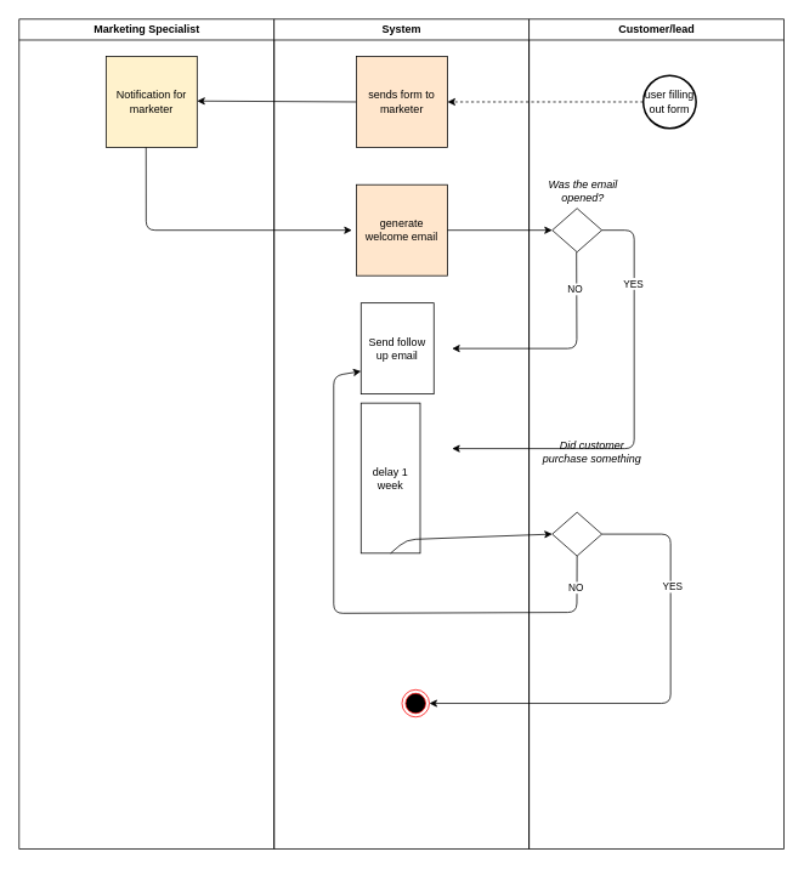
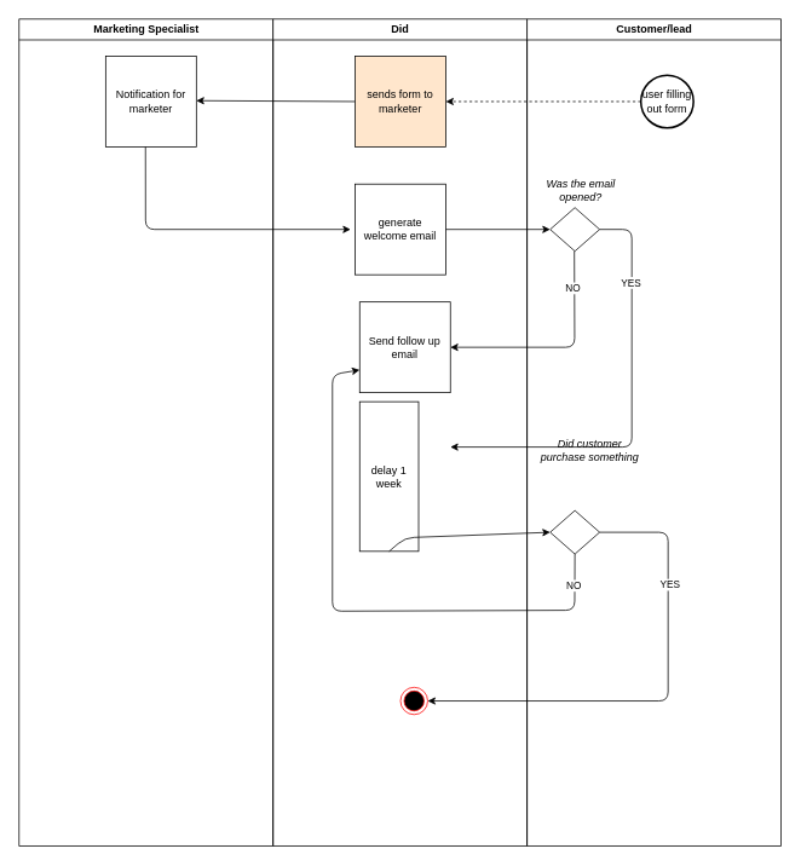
- <mxCell id="6" value="System" style="swimlane;whiteSpace=wrap" parent="1" vertex="1"><mxGeometry x="300.5" y="20" width="280" height="912" as="geometry" /></mxCell>
+ <mxCell id="6" value="Did" style="swimlane;whiteSpace=wrap" parent="1" vertex="1"><mxGeometry x="300.5" y="20" width="280" height="912" as="geometry" /></mxCell>
- <mxCell id="4" value="Notification for marketer" style="whiteSpace=wrap;html=1;aspect=fixed;fillColor=#fff2cc;" parent="2" vertex="1"><mxGeometry x="95.5" y="41" width="100" height="100" as="geometry" /></mxCell>
+ <mxCell id="4" value="Notification for marketer" style="whiteSpace=wrap;html=1;aspect=fixed;" parent="2" vertex="1"><mxGeometry x="95.5" y="41" width="100" height="100" as="geometry" /></mxCell>
- <mxCell id="8" value="generate welcome email" style="whiteSpace=wrap;html=1;aspect=fixed;fillColor=#ffe6cc;" parent="6" vertex="1"><mxGeometry x="90.5" y="182" width="100" height="100" as="geometry" /></mxCell>
+ <mxCell id="8" value="generate welcome email" style="whiteSpace=wrap;html=1;aspect=fixed;" parent="6" vertex="1"><mxGeometry x="90.5" y="182" width="100" height="100" as="geometry" /></mxCell>
- <mxCell id="9" value="Send follow up email" style="whiteSpace=wrap;html=1;aspect=fixed;" parent="6" vertex="1"><mxGeometry x="95.5" y="312" width="80" height="100" as="geometry" /></mxCell>
+ <mxCell id="9" value="Send follow up email" style="whiteSpace=wrap;html=1;aspect=fixed;" parent="6" vertex="1"><mxGeometry x="95.5" y="312" width="100" height="100" as="geometry" /></mxCell>
